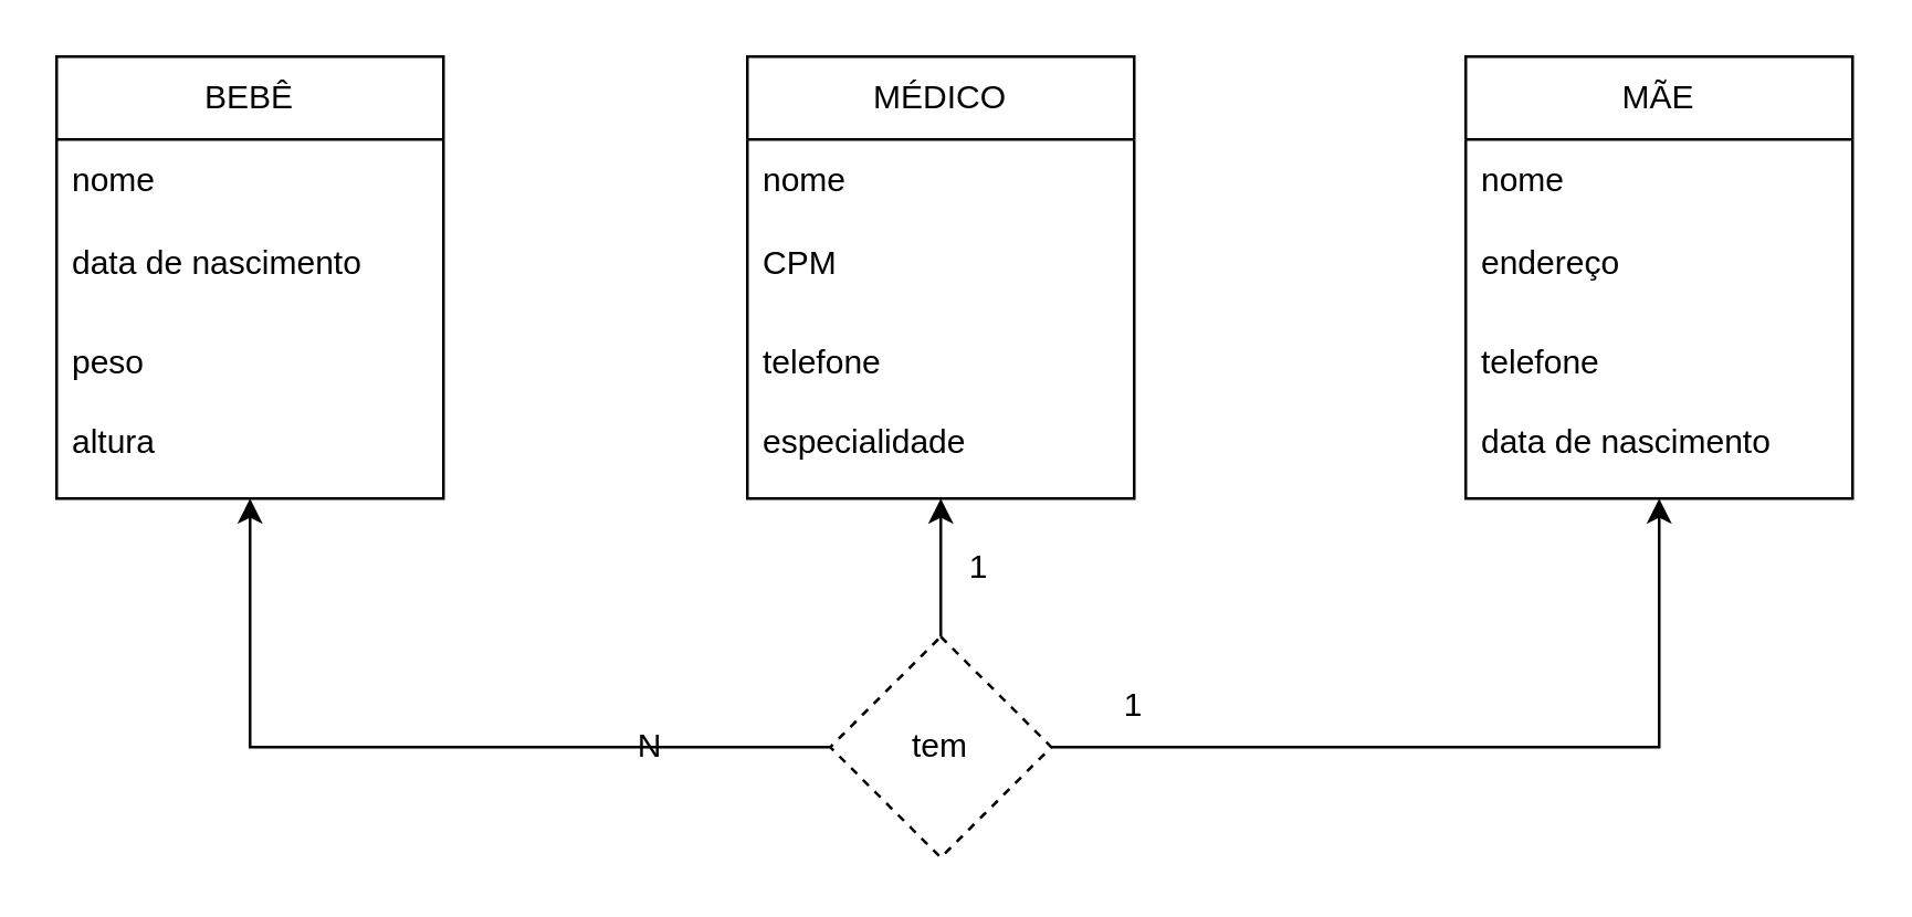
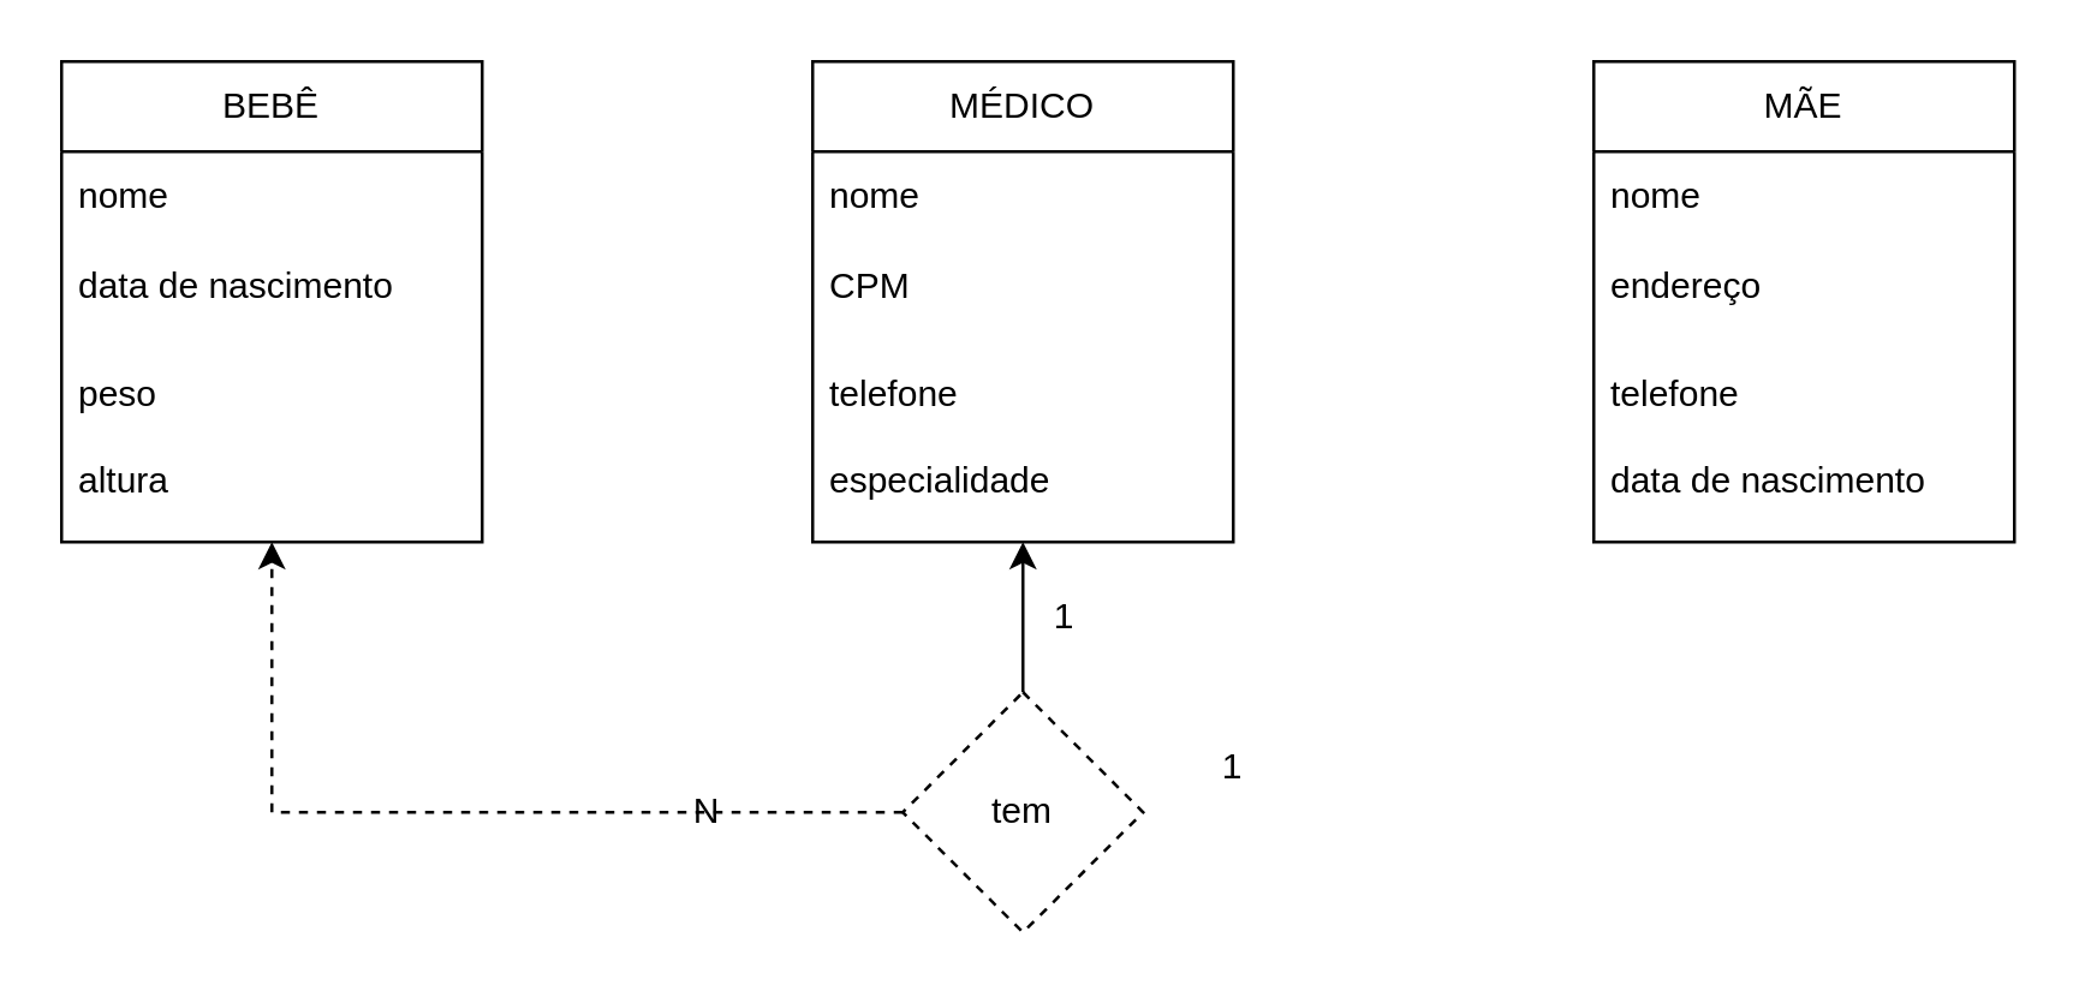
- <mxCell id="15" style="edgeStyle=orthogonalEdgeStyle;rounded=0;orthogonalLoop=1;jettySize=auto;html=1;exitX=0;exitY=0.5;exitDx=0;exitDy=0;entryX=0.5;entryY=1;entryDx=0;entryDy=0;entryPerimeter=0;" edge="1" parent="1" source="17" target="5"><mxGeometry relative="1" as="geometry" /></mxCell>
+ <mxCell id="15" style="edgeStyle=orthogonalEdgeStyle;rounded=0;orthogonalLoop=1;jettySize=auto;html=1;exitX=0;exitY=0.5;exitDx=0;exitDy=0;entryX=0.5;entryY=1;entryDx=0;entryDy=0;entryPerimeter=0;dashed=1;" edge="1" parent="1" source="17" target="5"><mxGeometry relative="1" as="geometry" /></mxCell>
- <mxCell id="14" style="edgeStyle=orthogonalEdgeStyle;rounded=0;orthogonalLoop=1;jettySize=auto;html=1;exitX=1;exitY=0.5;exitDx=0;exitDy=0;entryX=0.5;entryY=1;entryDx=0;entryDy=0;" edge="1" parent="1" source="17" target="10"><mxGeometry relative="1" as="geometry" /></mxCell>
